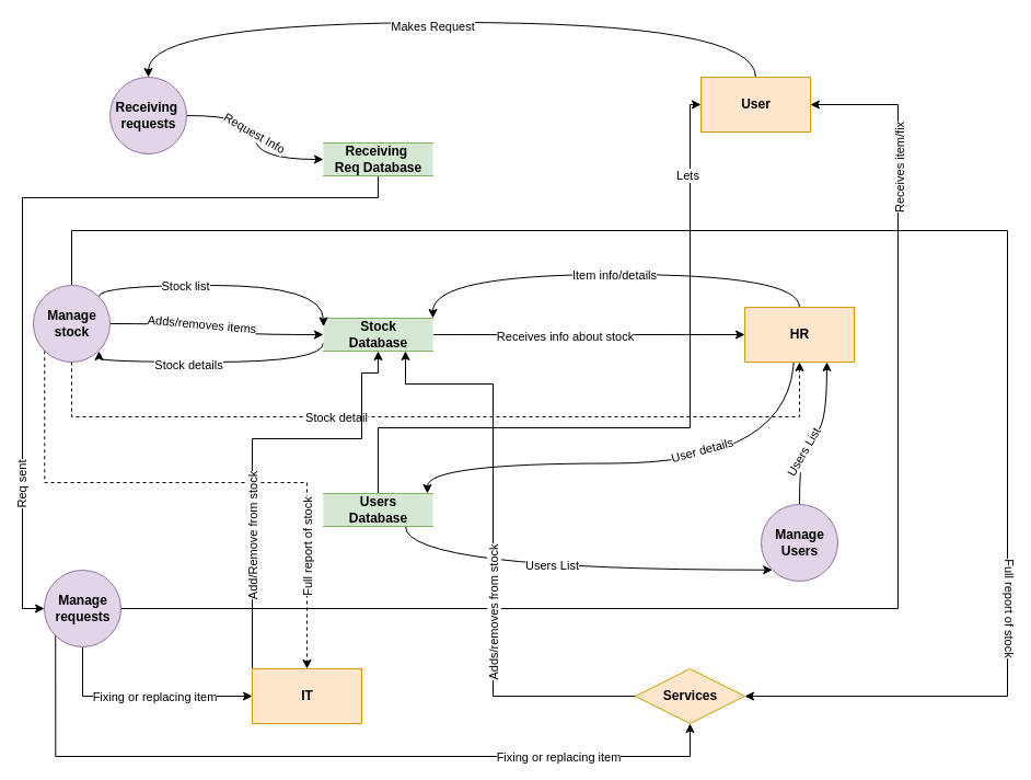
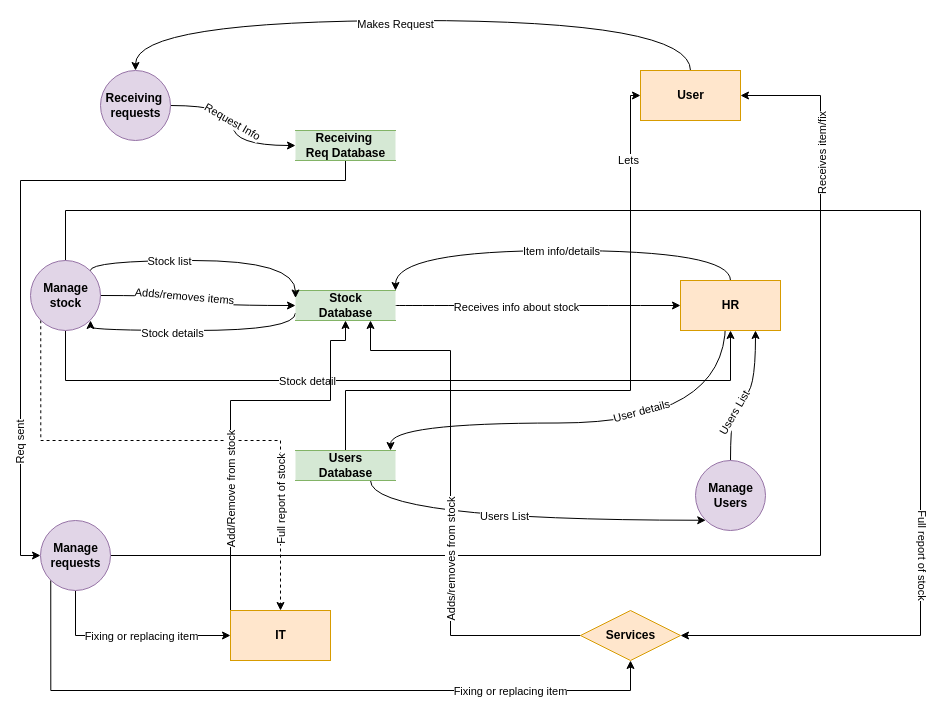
- <mxCell id="24" style="edgeStyle=orthogonalEdgeStyle;rounded=0;orthogonalLoop=1;jettySize=auto;html=1;entryX=0.5;entryY=1;entryDx=0;entryDy=0;dashed=1;" parent="1" source="30" target="19" edge="1"><mxGeometry relative="1" as="geometry"><mxPoint x="65" y="370" as="targetPoint" /><Array as="points"><mxPoint x="65" y="380" /><mxPoint x="730" y="380" /></Array></mxGeometry></mxCell>
+ <mxCell id="24" style="edgeStyle=orthogonalEdgeStyle;rounded=0;orthogonalLoop=1;jettySize=auto;html=1;entryX=0.5;entryY=1;entryDx=0;entryDy=0;" parent="1" source="30" target="19" edge="1"><mxGeometry relative="1" as="geometry"><mxPoint x="65" y="370" as="targetPoint" /><Array as="points"><mxPoint x="65" y="380" /><mxPoint x="730" y="380" /></Array></mxGeometry></mxCell>
